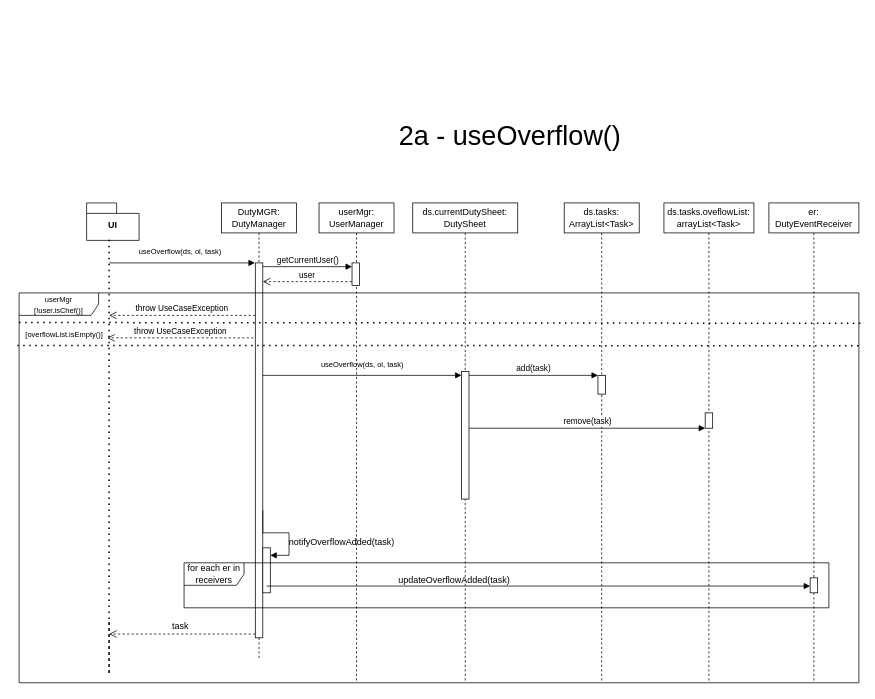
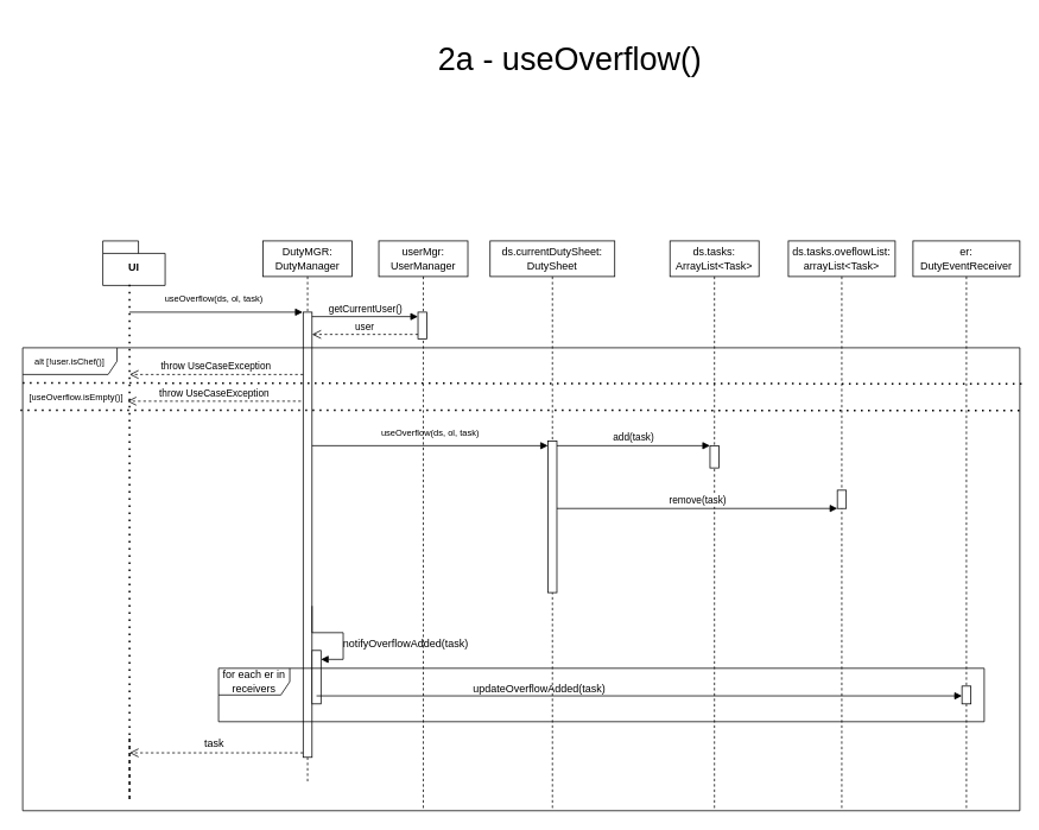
- <mxCell id="18" value="&lt;span style=&quot;font-size: 36px;&quot;&gt;2a - useOverflow()&lt;/span&gt;" style="text;html=1;align=center;verticalAlign=middle;whiteSpace=wrap;rounded=0;" vertex="1" parent="1"><mxGeometry x="335" y="135" width="690" height="90" as="geometry" /></mxCell>
+ <mxCell id="18" value="&lt;span style=&quot;font-size: 36px;&quot;&gt;2a - useOverflow()&lt;/span&gt;" style="text;html=1;align=center;verticalAlign=middle;whiteSpace=wrap;rounded=0;" vertex="1" parent="1"><mxGeometry x="295" y="20" width="690" height="90" as="geometry" /></mxCell>
- <mxCell id="34" value="&lt;font style=&quot;font-size: 10px;&quot;&gt;userMgr [!user.isChef()]&lt;/font&gt;" style="shape=umlFrame;whiteSpace=wrap;html=1;pointerEvents=0;width=106;height=30;" vertex="1" parent="1"><mxGeometry y="390" width="1120" height="520" as="geometry" x="25" /></mxCell>
+ <mxCell id="34" value="&lt;font style=&quot;font-size: 10px;&quot;&gt;alt [!user.isChef()]&lt;/font&gt;" style="shape=umlFrame;whiteSpace=wrap;html=1;pointerEvents=0;width=106;height=30;" vertex="1" parent="1"><mxGeometry y="390" width="1120" height="520" as="geometry" x="25" /></mxCell>
- <mxCell id="38" value="&lt;font style=&quot;font-size: 10px;&quot;&gt;[overflowList.isEmpty()]&lt;/font&gt;" style="text;html=1;align=center;verticalAlign=middle;resizable=0;points=[];autosize=1;strokeColor=none;fillColor=none;" vertex="1" parent="1"><mxGeometry x="20" y="430" width="130" height="30" as="geometry" /></mxCell>
+ <mxCell id="38" value="&lt;font style=&quot;font-size: 10px;&quot;&gt;[useOverflow.isEmpty()]&lt;/font&gt;" style="text;html=1;align=center;verticalAlign=middle;resizable=0;points=[];autosize=1;strokeColor=none;fillColor=none;" vertex="1" parent="1"><mxGeometry x="20" y="430" width="130" height="30" as="geometry" /></mxCell>
